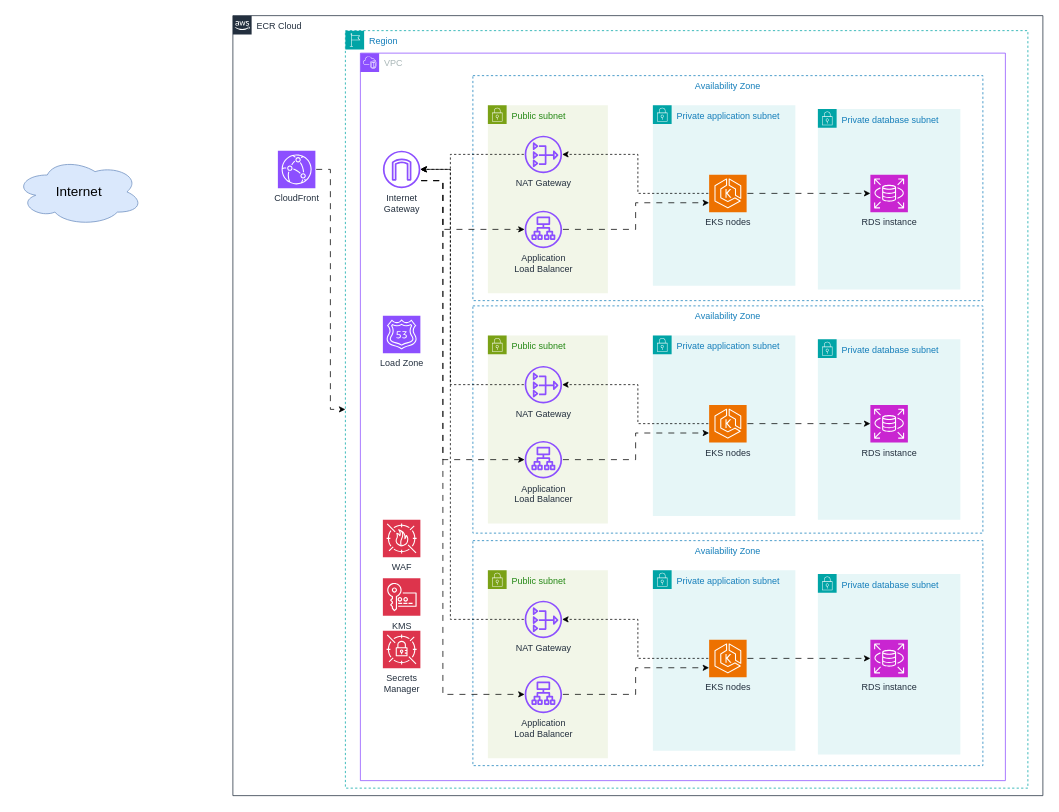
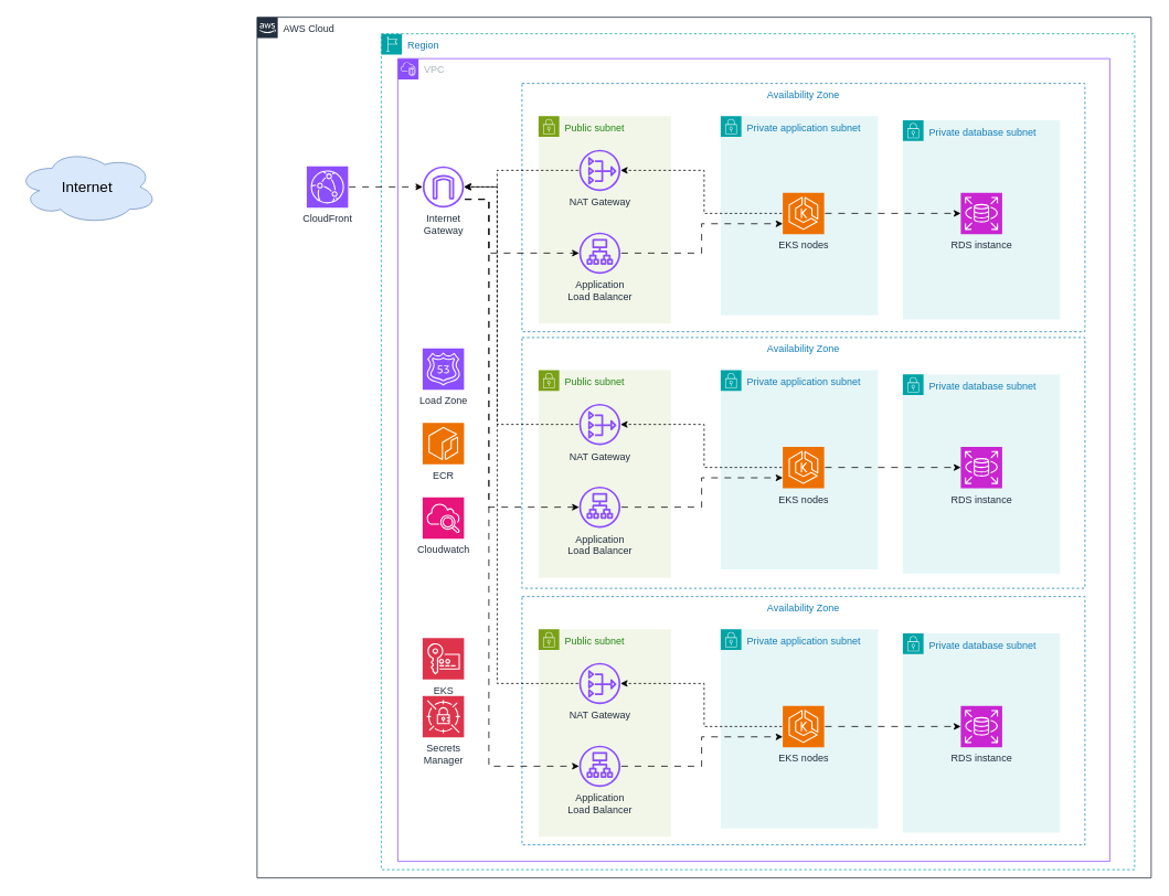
- <mxCell id="2" value="ECR Cloud" style="points=[[0,0],[0.25,0],[0.5,0],[0.75,0],[1,0],[1,0.25],[1,0.5],[1,0.75],[1,1],[0.75,1],[0.5,1],[0.25,1],[0,1],[0,0.75],[0,0.5],[0,0.25]];outlineConnect=0;gradientColor=none;html=1;whiteSpace=wrap;fontSize=12;fontStyle=0;container=1;pointerEvents=0;collapsible=0;recursiveResize=0;shape=mxgraph.aws4.group;grIcon=mxgraph.aws4.group_aws_cloud_alt;strokeColor=#232F3E;fillColor=none;verticalAlign=top;align=left;spacingLeft=30;fontColor=#232F3E;dashed=0;" vertex="1" parent="1"><mxGeometry x="310" y="20" width="1080" height="1040" as="geometry" /></mxCell>
+ <mxCell id="2" value="AWS Cloud" style="points=[[0,0],[0.25,0],[0.5,0],[0.75,0],[1,0],[1,0.25],[1,0.5],[1,0.75],[1,1],[0.75,1],[0.5,1],[0.25,1],[0,1],[0,0.75],[0,0.5],[0,0.25]];outlineConnect=0;gradientColor=none;html=1;whiteSpace=wrap;fontSize=12;fontStyle=0;container=1;pointerEvents=0;collapsible=0;recursiveResize=0;shape=mxgraph.aws4.group;grIcon=mxgraph.aws4.group_aws_cloud_alt;strokeColor=#232F3E;fillColor=none;verticalAlign=top;align=left;spacingLeft=30;fontColor=#232F3E;dashed=0;" vertex="1" parent="1"><mxGeometry x="310" y="20" width="1080" height="1040" as="geometry" /></mxCell>
- <mxCell id="53" value="Internet" style="ellipse;shape=cloud;whiteSpace=wrap;html=1;fillColor=#dae8fc;strokeColor=#6c8ebf;fontSize=18;" vertex="1" parent="1"><mxGeometry x="20" y="210" width="170" height="90" as="geometry" /></mxCell>
+ <mxCell id="53" value="Internet" style="ellipse;shape=cloud;whiteSpace=wrap;html=1;fillColor=#dae8fc;strokeColor=#6c8ebf;fontSize=18;" vertex="1" parent="1"><mxGeometry x="20" y="180" width="170" height="90" as="geometry" /></mxCell>
- <mxCell id="52" style="edgeStyle=orthogonalEdgeStyle;rounded=0;orthogonalLoop=1;jettySize=auto;html=1;flowAnimation=1;" edge="1" parent="1" source="3" target="4"><mxGeometry relative="1" as="geometry" /></mxCell>
+ <mxCell id="52" style="edgeStyle=orthogonalEdgeStyle;rounded=0;orthogonalLoop=1;jettySize=auto;html=1;flowAnimation=1;" edge="1" parent="1" source="3" target="12"><mxGeometry relative="1" as="geometry" /></mxCell>
+ <mxCell id="31" value="ECR" style="sketch=0;points=[[0,0,0],[0.25,0,0],[0.5,0,0],[0.75,0,0],[1,0,0],[0,1,0],[0.25,1,0],[0.5,1,0],[0.75,1,0],[1,1,0],[0,0.25,0],[0,0.5,0],[0,0.75,0],[1,0.25,0],[1,0.5,0],[1,0.75,0]];outlineConnect=0;fontColor=#232F3E;fillColor=#ED7100;strokeColor=#ffffff;dashed=0;verticalLabelPosition=bottom;verticalAlign=top;align=center;html=1;fontSize=12;fontStyle=0;aspect=fixed;shape=mxgraph.aws4.resourceIcon;resIcon=mxgraph.aws4.ecr;" vertex="1" parent="5"><mxGeometry x="30" y="440" width="50" height="50" as="geometry" /></mxCell>
+ <mxCell id="48" value="Cloudwatch" style="sketch=0;points=[[0,0,0],[0.25,0,0],[0.5,0,0],[0.75,0,0],[1,0,0],[0,1,0],[0.25,1,0],[0.5,1,0],[0.75,1,0],[1,1,0],[0,0.25,0],[0,0.5,0],[0,0.75,0],[1,0.25,0],[1,0.5,0],[1,0.75,0]];points=[[0,0,0],[0.25,0,0],[0.5,0,0],[0.75,0,0],[1,0,0],[0,1,0],[0.25,1,0],[0.5,1,0],[0.75,1,0],[1,1,0],[0,0.25,0],[0,0.5,0],[0,0.75,0],[1,0.25,0],[1,0.5,0],[1,0.75,0]];outlineConnect=0;fontColor=#232F3E;fillColor=#E7157B;strokeColor=#ffffff;dashed=0;verticalLabelPosition=bottom;verticalAlign=top;align=center;html=1;fontSize=12;fontStyle=0;aspect=fixed;shape=mxgraph.aws4.resourceIcon;resIcon=mxgraph.aws4.cloudwatch_2;" vertex="1" parent="5"><mxGeometry x="30" y="530" width="50" height="50" as="geometry" /></mxCell>
- <mxCell id="49" value="WAF" style="sketch=0;points=[[0,0,0],[0.25,0,0],[0.5,0,0],[0.75,0,0],[1,0,0],[0,1,0],[0.25,1,0],[0.5,1,0],[0.75,1,0],[1,1,0],[0,0.25,0],[0,0.5,0],[0,0.75,0],[1,0.25,0],[1,0.5,0],[1,0.75,0]];outlineConnect=0;fontColor=#232F3E;fillColor=#DD344C;strokeColor=#ffffff;dashed=0;verticalLabelPosition=bottom;verticalAlign=top;align=center;html=1;fontSize=12;fontStyle=0;aspect=fixed;shape=mxgraph.aws4.resourceIcon;resIcon=mxgraph.aws4.waf;" vertex="1" parent="5"><mxGeometry x="30" y="622" width="50" height="50" as="geometry" /></mxCell>
- <mxCell id="50" value="KMS" style="sketch=0;points=[[0,0,0],[0.25,0,0],[0.5,0,0],[0.75,0,0],[1,0,0],[0,1,0],[0.25,1,0],[0.5,1,0],[0.75,1,0],[1,1,0],[0,0.25,0],[0,0.5,0],[0,0.75,0],[1,0.25,0],[1,0.5,0],[1,0.75,0]];outlineConnect=0;fontColor=#232F3E;fillColor=#DD344C;strokeColor=#ffffff;dashed=0;verticalLabelPosition=bottom;verticalAlign=top;align=center;html=1;fontSize=12;fontStyle=0;aspect=fixed;shape=mxgraph.aws4.resourceIcon;resIcon=mxgraph.aws4.key_management_service;" vertex="1" parent="5"><mxGeometry x="30" y="700" width="50" height="50" as="geometry" /></mxCell>
+ <mxCell id="50" value="EKS" style="sketch=0;points=[[0,0,0],[0.25,0,0],[0.5,0,0],[0.75,0,0],[1,0,0],[0,1,0],[0.25,1,0],[0.5,1,0],[0.75,1,0],[1,1,0],[0,0.25,0],[0,0.5,0],[0,0.75,0],[1,0.25,0],[1,0.5,0],[1,0.75,0]];outlineConnect=0;fontColor=#232F3E;fillColor=#DD344C;strokeColor=#ffffff;dashed=0;verticalLabelPosition=bottom;verticalAlign=top;align=center;html=1;fontSize=12;fontStyle=0;aspect=fixed;shape=mxgraph.aws4.resourceIcon;resIcon=mxgraph.aws4.key_management_service;" vertex="1" parent="5"><mxGeometry x="30" y="700" width="50" height="50" as="geometry" /></mxCell>
